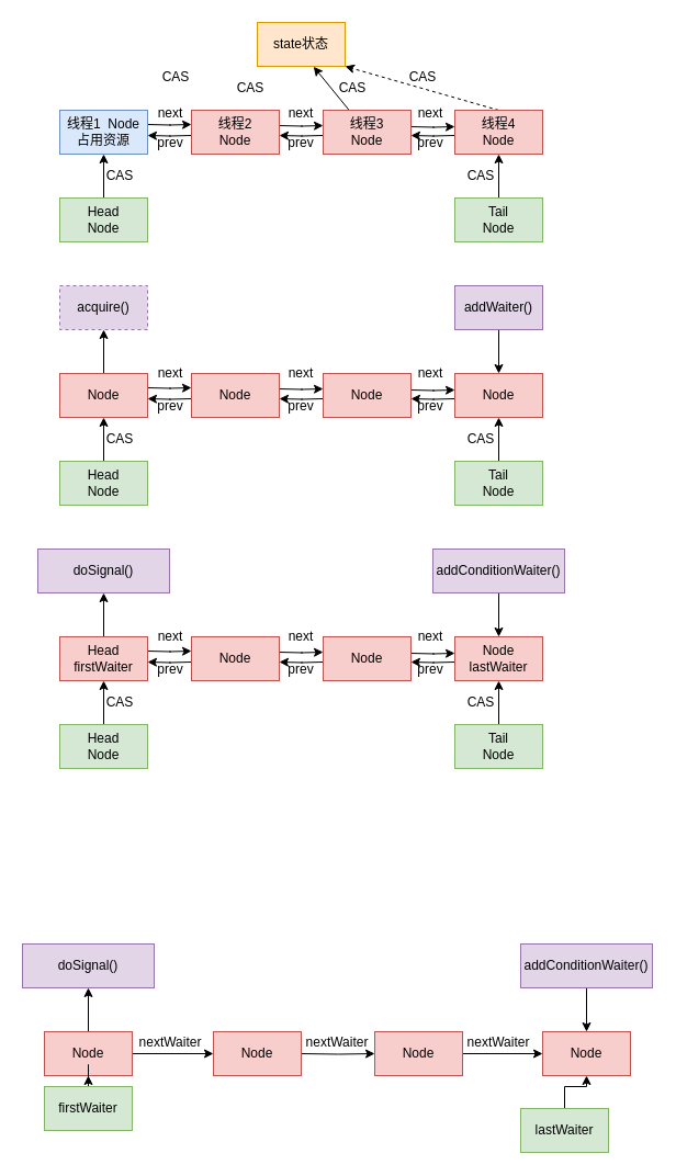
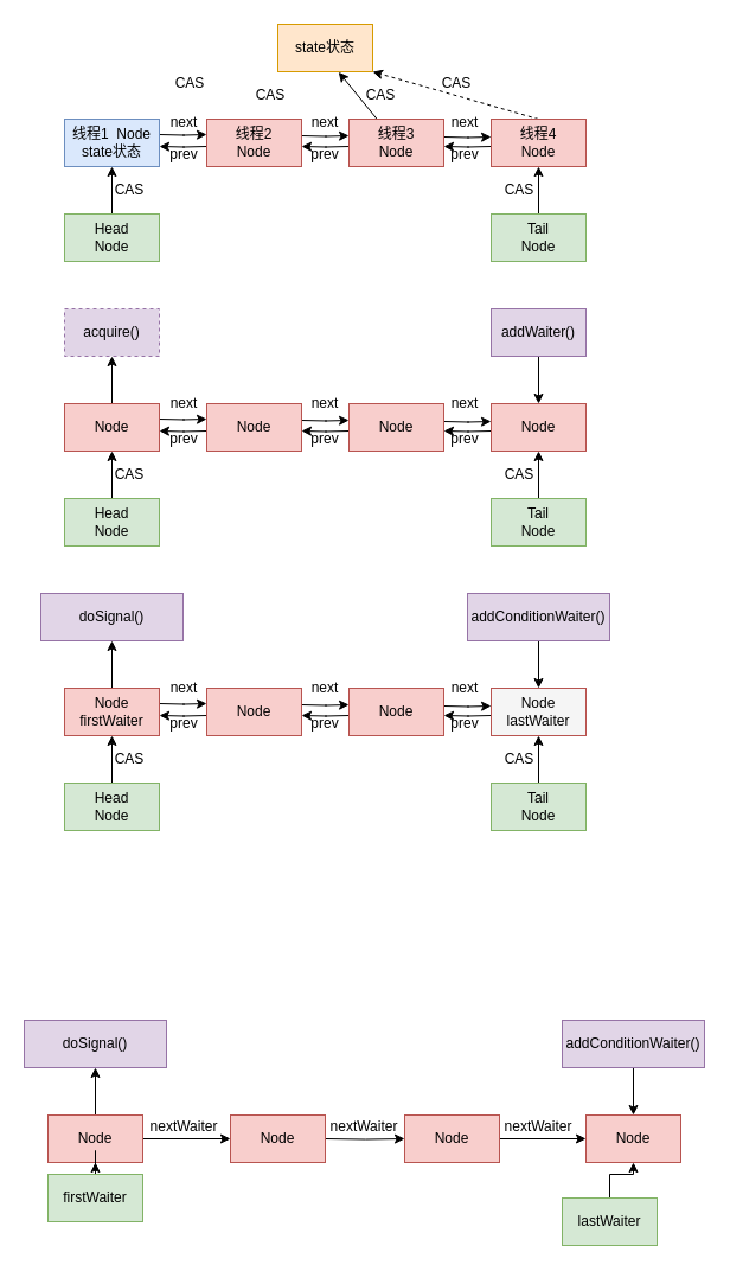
- <mxCell id="3" value="线程1&amp;nbsp; Node&lt;br&gt;占用资源" style="rounded=0;whiteSpace=wrap;html=1;fillColor=#dae8fc;strokeColor=#6c8ebf;" parent="1" vertex="1"><mxGeometry x="54" y="100" width="80" height="40" as="geometry" /></mxCell>
+ <mxCell id="3" value="线程1&amp;nbsp; Node&lt;br&gt;state状态" style="rounded=0;whiteSpace=wrap;html=1;fillColor=#dae8fc;strokeColor=#6c8ebf;" parent="1" vertex="1"><mxGeometry x="54" y="100" width="80" height="40" as="geometry" /></mxCell>
- <mxCell id="47" value="Head&lt;br&gt;firstWaiter" style="rounded=0;whiteSpace=wrap;html=1;fillColor=#f8cecc;strokeColor=#b85450;" parent="1" vertex="1"><mxGeometry x="54" y="580" width="80" height="40" as="geometry" /></mxCell>
+ <mxCell id="47" value="Node&lt;br&gt;firstWaiter" style="rounded=0;whiteSpace=wrap;html=1;fillColor=#f8cecc;strokeColor=#b85450;" parent="1" vertex="1"><mxGeometry x="54" y="580" width="80" height="40" as="geometry" /></mxCell>
- <mxCell id="55" value="Node&lt;br&gt;lastWaiter" style="rounded=0;whiteSpace=wrap;html=1;fillColor=#f8cecc;strokeColor=#b85450;" parent="1" vertex="1"><mxGeometry x="414" y="580" width="80" height="40" as="geometry" /></mxCell>
+ <mxCell id="55" value="Node&lt;br&gt;lastWaiter" style="rounded=0;whiteSpace=wrap;html=1;fillColor=#f5f5f5;strokeColor=#b85450;" parent="1" vertex="1"><mxGeometry x="414" y="580" width="80" height="40" as="geometry" /></mxCell>
